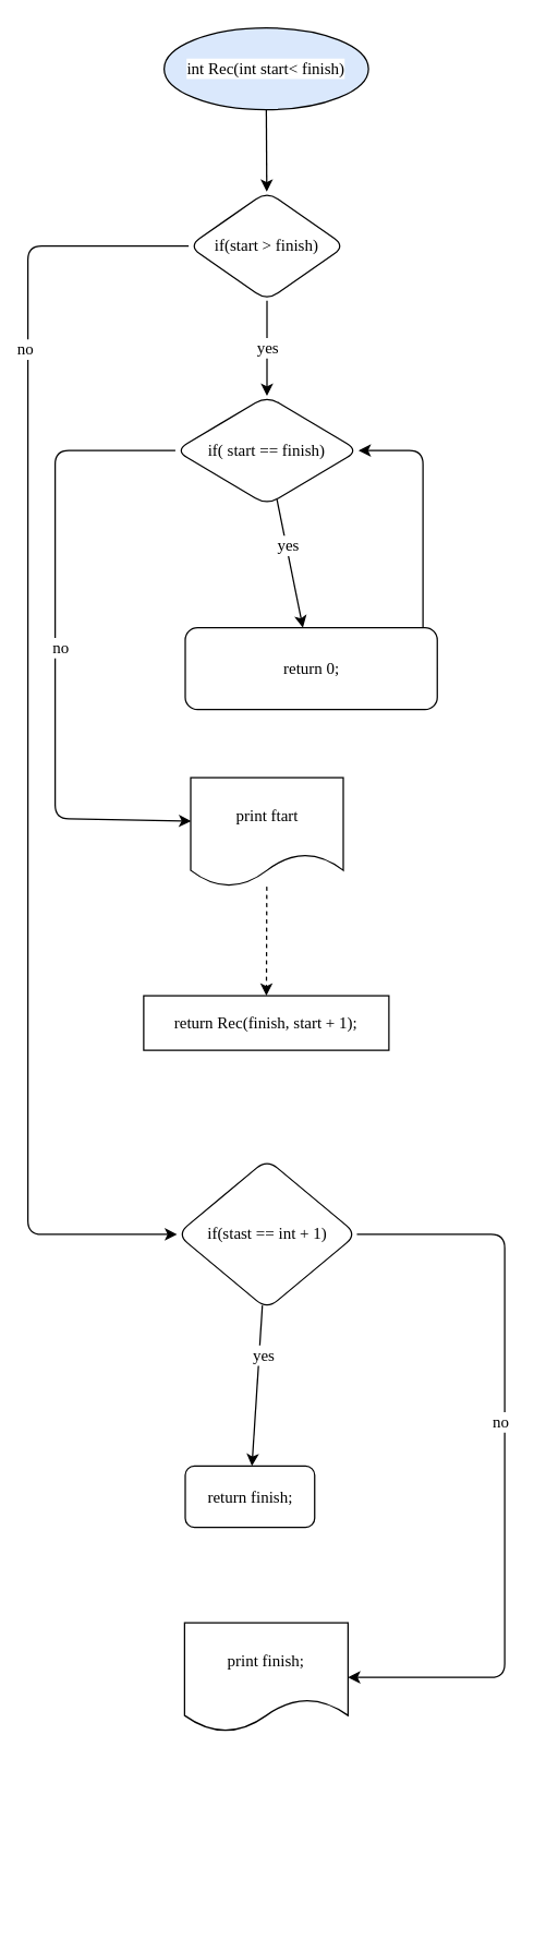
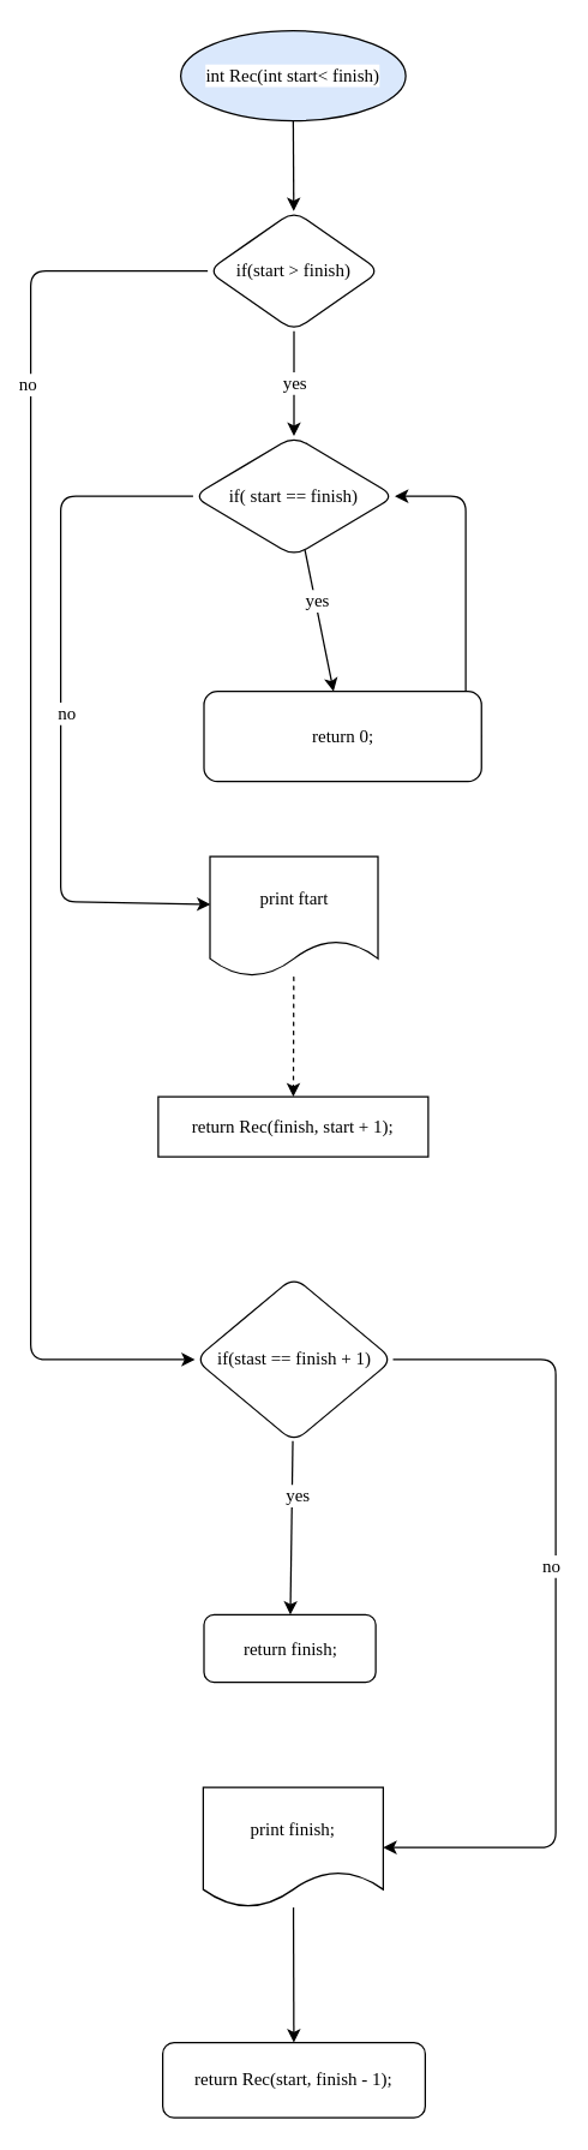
- <mxCell id="22" value="if(stast == int + 1)" style="rhombus;whiteSpace=wrap;html=1;rounded=1;shadow=0;fontFamily=Comic Sans MS;fontStyle=0;labelBackgroundColor=#ffffff;endArrow=classic;sketch=0;" vertex="1" parent="1"><mxGeometry x="129.5" y="850" width="132" height="110" as="geometry" /></mxCell>
+ <mxCell id="22" value="if(stast == finish + 1)" style="rhombus;whiteSpace=wrap;html=1;rounded=1;shadow=0;fontFamily=Comic Sans MS;fontStyle=0;labelBackgroundColor=#ffffff;endArrow=classic;sketch=0;" vertex="1" parent="1"><mxGeometry x="129.5" y="850" width="132" height="110" as="geometry" /></mxCell>
- <mxCell id="23" value="return finish;" style="whiteSpace=wrap;html=1;rounded=1;shadow=0;fontFamily=Comic Sans MS;fontStyle=0;labelBackgroundColor=#ffffff;endArrow=classic;sketch=0;" vertex="1" parent="1"><mxGeometry x="135.5" y="1075" width="95" height="45" as="geometry" /></mxCell>
+ <mxCell id="23" value="return finish;" style="whiteSpace=wrap;html=1;rounded=1;shadow=0;fontFamily=Comic Sans MS;fontStyle=0;labelBackgroundColor=#ffffff;endArrow=classic;sketch=0;" vertex="1" parent="1"><mxGeometry x="135.5" y="1075" width="114.5" height="45" as="geometry" /></mxCell>
+ <mxCell id="24" value="" style="edgeStyle=none;sketch=0;html=1;shadow=0;fontFamily=Comic Sans MS;fontSize=12;align=center;" edge="1" parent="1" source="25" target="26"><mxGeometry relative="1" as="geometry" /></mxCell>
+ <mxCell id="26" value="return Rec(start, finish - 1);" style="whiteSpace=wrap;html=1;rounded=1;shadow=0;fontFamily=Comic Sans MS;fontStyle=0;labelBackgroundColor=#ffffff;endArrow=classic;sketch=0;" vertex="1" parent="1"><mxGeometry x="108" y="1360" width="175" height="50" as="geometry" /></mxCell>
